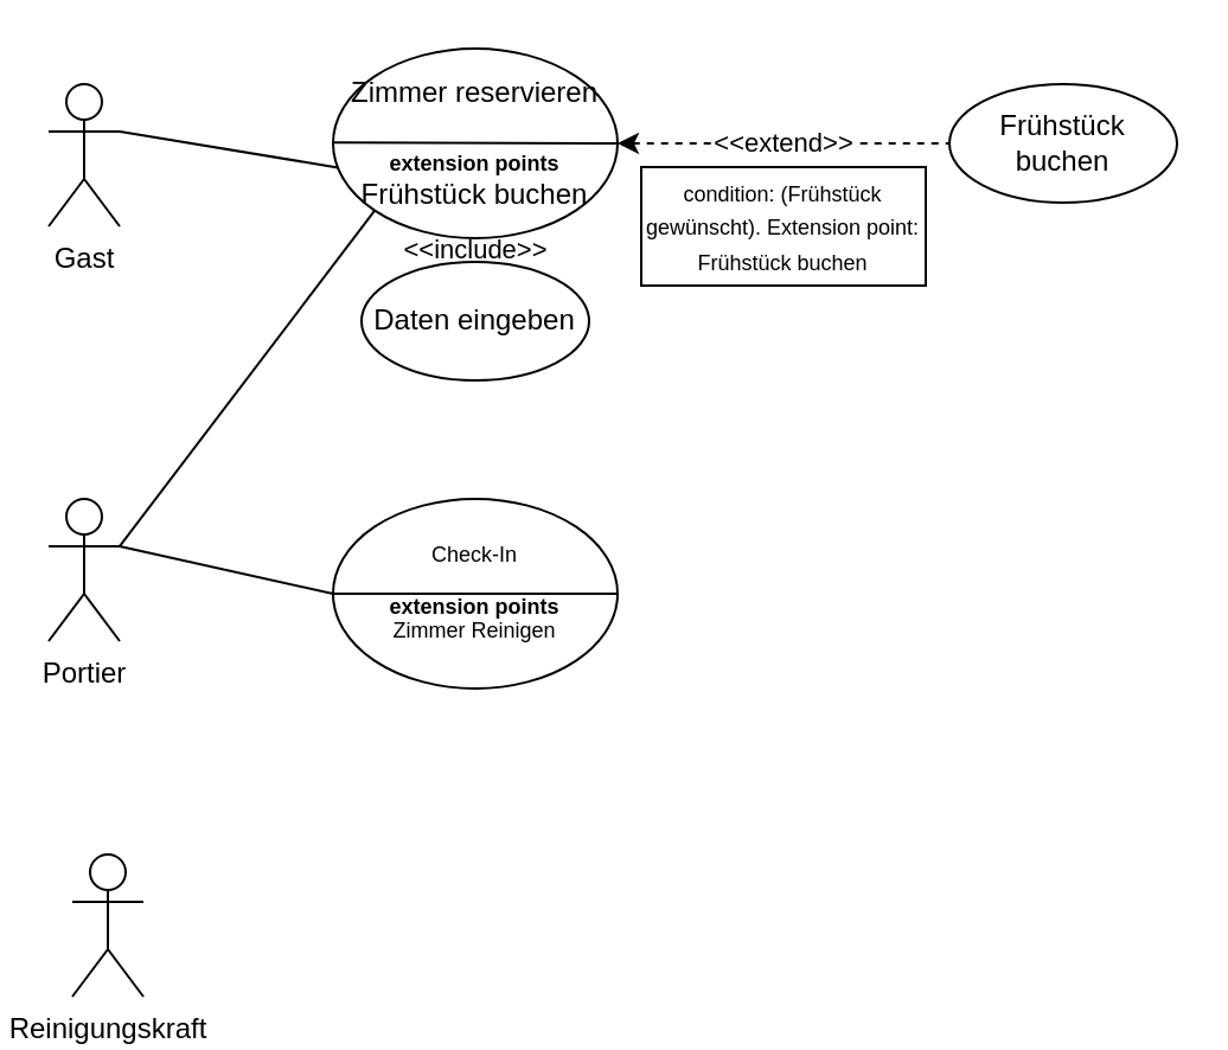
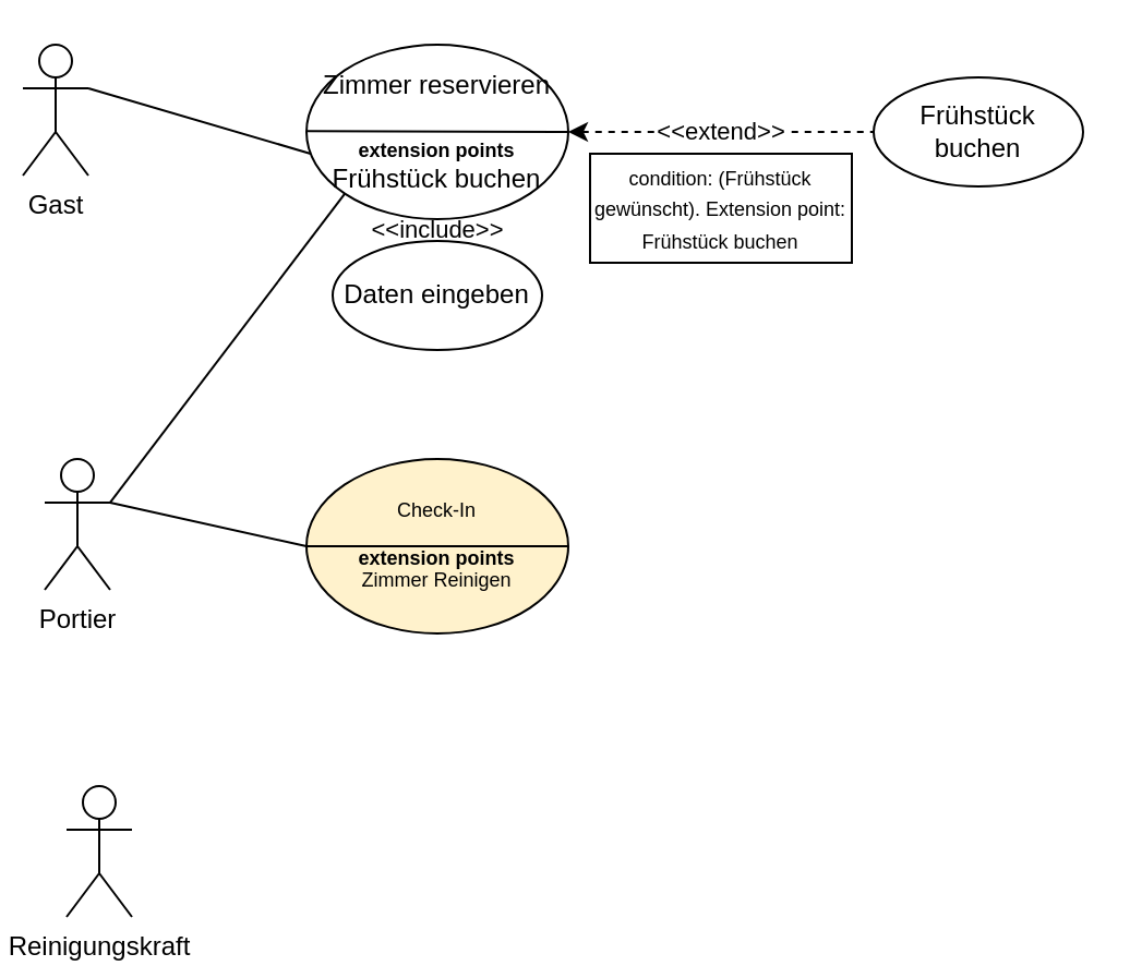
- <mxCell id="6" value="Gast" style="shape=umlActor;verticalLabelPosition=bottom;verticalAlign=top;html=1;outlineConnect=0;" vertex="1" parent="1"><mxGeometry x="20" y="35" width="30" height="60" as="geometry" /></mxCell>
+ <mxCell id="6" value="Gast" style="shape=umlActor;verticalLabelPosition=bottom;verticalAlign=top;html=1;outlineConnect=0;" vertex="1" parent="1"><mxGeometry x="10" y="20" width="30" height="60" as="geometry" /></mxCell>
- <mxCell id="15" value="Check-In&lt;br&gt;&lt;br&gt;&lt;b&gt;extension points&lt;br&gt;&lt;/b&gt;Zimmer Reinigen" style="ellipse;whiteSpace=wrap;html=1;fontSize=9;" vertex="1" parent="1"><mxGeometry x="140" y="210" width="120" height="80" as="geometry" /></mxCell>
+ <mxCell id="15" value="Check-In&lt;br&gt;&lt;br&gt;&lt;b&gt;extension points&lt;br&gt;&lt;/b&gt;Zimmer Reinigen" style="ellipse;whiteSpace=wrap;html=1;fontSize=9;fillColor=#fff2cc;" vertex="1" parent="1"><mxGeometry x="140" y="210" width="120" height="80" as="geometry" /></mxCell>
